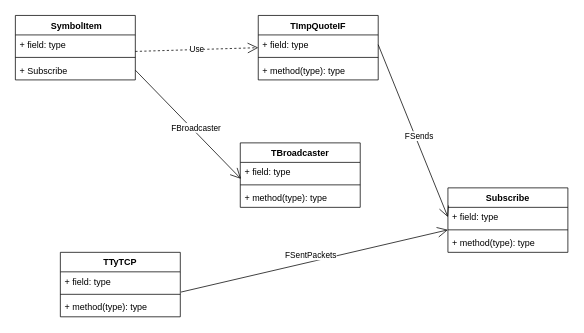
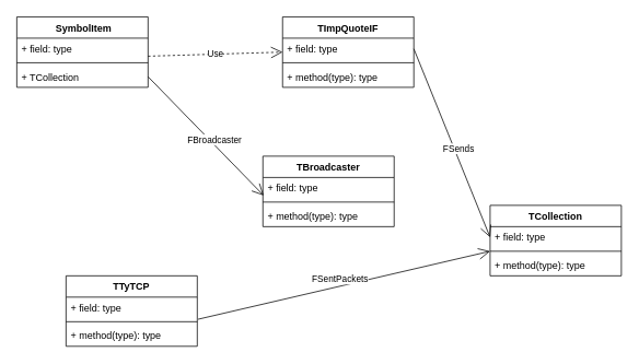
- <mxCell id="5" value="+ Subscribe" style="text;strokeColor=none;fillColor=none;align=left;verticalAlign=top;spacingLeft=4;spacingRight=4;overflow=hidden;rotatable=0;points=[[0,0.5],[1,0.5]];portConstraint=eastwest;" vertex="1" parent="2"><mxGeometry y="60" width="160" height="26" as="geometry" /></mxCell>
+ <mxCell id="5" value="+ TCollection" style="text;strokeColor=none;fillColor=none;align=left;verticalAlign=top;spacingLeft=4;spacingRight=4;overflow=hidden;rotatable=0;points=[[0,0.5],[1,0.5]];portConstraint=eastwest;" vertex="1" parent="2"><mxGeometry y="60" width="160" height="26" as="geometry" /></mxCell>
- <mxCell id="21" value="Subscribe" style="swimlane;fontStyle=1;align=center;verticalAlign=top;childLayout=stackLayout;horizontal=1;startSize=26;horizontalStack=0;resizeParent=1;resizeParentMax=0;resizeLast=0;collapsible=1;marginBottom=0;" vertex="1" parent="1"><mxGeometry x="597" y="250" width="160" height="86" as="geometry" /></mxCell>
+ <mxCell id="21" value="TCollection" style="swimlane;fontStyle=1;align=center;verticalAlign=top;childLayout=stackLayout;horizontal=1;startSize=26;horizontalStack=0;resizeParent=1;resizeParentMax=0;resizeLast=0;collapsible=1;marginBottom=0;" vertex="1" parent="1"><mxGeometry x="597" y="250" width="160" height="86" as="geometry" /></mxCell>
